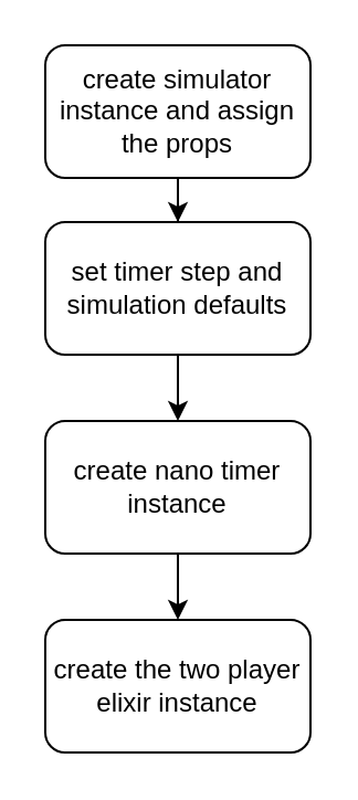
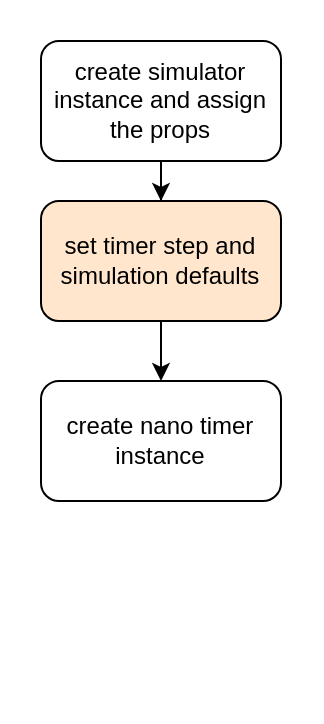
- <mxCell id="5" value="set timer step and simulation defaults" style="whiteSpace=wrap;html=1;rounded=1;" vertex="1" parent="1"><mxGeometry x="20" y="100" width="120" height="60" as="geometry" /></mxCell>
+ <mxCell id="5" value="set timer step and simulation defaults" style="whiteSpace=wrap;html=1;rounded=1;fillColor=#ffe6cc;" vertex="1" parent="1"><mxGeometry x="20" y="100" width="120" height="60" as="geometry" /></mxCell>
- <mxCell id="6" value="" style="edgeStyle=orthogonalEdgeStyle;rounded=0;orthogonalLoop=1;jettySize=auto;html=1;" edge="1" parent="1" source="7" target="8"><mxGeometry relative="1" as="geometry" /></mxCell>
- <mxCell id="8" value="create the two player elixir instance" style="whiteSpace=wrap;html=1;rounded=1;" vertex="1" parent="1"><mxGeometry x="20" y="280" width="120" height="60" as="geometry" /></mxCell>
